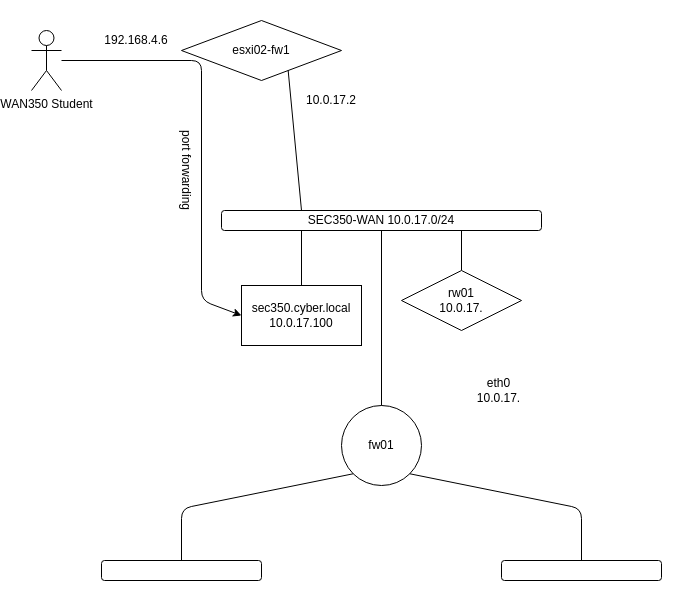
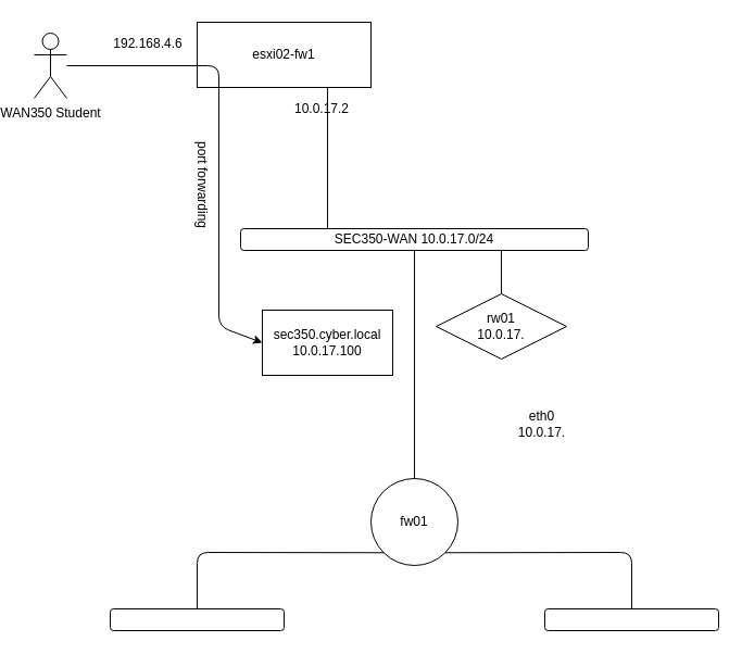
- <mxCell id="2" value="esxi02-fw1" style="rhombus;whiteSpace=wrap;html=1;" vertex="1" parent="1"><mxGeometry x="170" y="20" width="160" height="60" as="geometry" /></mxCell>
+ <mxCell id="2" value="esxi02-fw1" style="rounded=0;whiteSpace=wrap;html=1;" vertex="1" parent="1"><mxGeometry x="170" y="20" width="160" height="60" as="geometry" /></mxCell>
- <mxCell id="10" value="10.0.17.2" style="text;html=1;strokeColor=none;fillColor=none;align=center;verticalAlign=middle;whiteSpace=wrap;rounded=0;" vertex="1" parent="1"><mxGeometry x="300" y="90" width="40" height="20" as="geometry" /></mxCell>
+ <mxCell id="10" value="10.0.17.2" style="text;html=1;strokeColor=none;fillColor=none;align=center;verticalAlign=middle;whiteSpace=wrap;rounded=0;" vertex="1" parent="1"><mxGeometry x="265" y="90" width="40" height="20" as="geometry" /></mxCell>
- <mxCell id="7" value="" style="endArrow=none;html=1;entryX=0.25;entryY=1;entryDx=0;entryDy=0;exitX=0.5;exitY=0;exitDx=0;exitDy=0;" edge="1" parent="1" source="4" target="6"><mxGeometry width="50" height="50" relative="1" as="geometry"><mxPoint x="90" y="270" as="sourcePoint" /><mxPoint x="140" y="220" as="targetPoint" /></mxGeometry></mxCell>
- <mxCell id="12" value="fw01" style="ellipse;whiteSpace=wrap;html=1;aspect=fixed;" vertex="1" parent="1"><mxGeometry x="330" y="405" width="80" height="80" as="geometry" /></mxCell>
+ <mxCell id="12" value="fw01" style="ellipse;whiteSpace=wrap;html=1;aspect=fixed;" vertex="1" parent="1"><mxGeometry x="330" y="440" width="80" height="80" as="geometry" /></mxCell>
